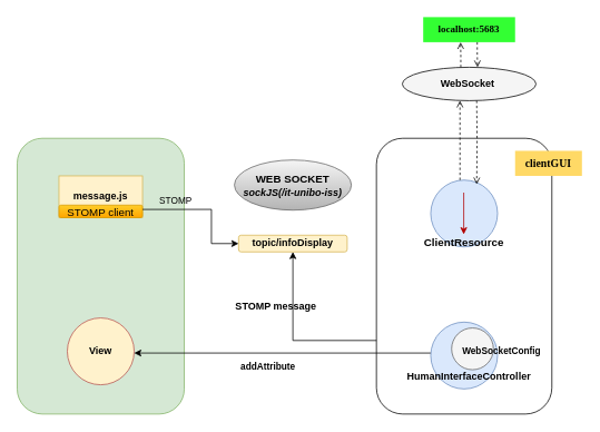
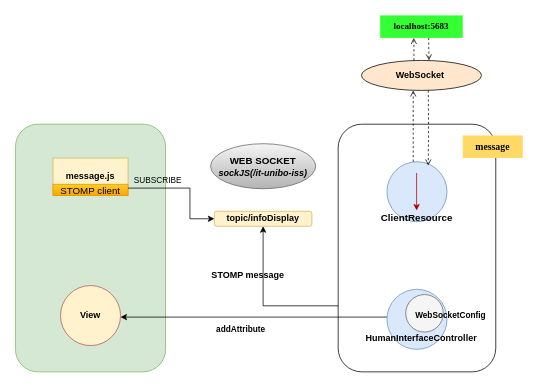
- <mxCell id="17" value="&lt;b style=&quot;font-size: 12px&quot;&gt;WebSocket&amp;nbsp;&lt;br&gt;&lt;/b&gt;" style="ellipse;whiteSpace=wrap;html=1;labelBackgroundColor=none;fontFamily=Helvetica;fontSize=11;fontColor=default;fillColor=#f5f5f5;" parent="1" vertex="1"><mxGeometry x="481" y="80" width="160" height="40" as="geometry" /></mxCell>
+ <mxCell id="17" value="&lt;b style=&quot;font-size: 12px&quot;&gt;WebSocket&amp;nbsp;&lt;br&gt;&lt;/b&gt;" style="ellipse;whiteSpace=wrap;html=1;labelBackgroundColor=none;fontFamily=Helvetica;fontSize=11;fontColor=default;fillColor=#FFE6CC;" parent="1" vertex="1"><mxGeometry x="481" y="80" width="160" height="40" as="geometry" /></mxCell>
- <mxCell id="15" value="&lt;b style=&quot;font-size: 13px;&quot;&gt;clientGUI&lt;/b&gt;" style="text;html=1;strokeColor=none;fillColor=#FFD966;align=center;verticalAlign=middle;whiteSpace=wrap;rounded=0;labelBackgroundColor=none;fontColor=#000000;fontSize=13;fontFamily=Lucida Console;" parent="1" vertex="1"><mxGeometry x="616" y="180" width="80" height="30" as="geometry" /></mxCell>
+ <mxCell id="15" value="&lt;b style=&quot;font-size: 13px;&quot;&gt;message&lt;/b&gt;" style="text;html=1;strokeColor=none;fillColor=#FFD966;align=center;verticalAlign=middle;whiteSpace=wrap;rounded=0;labelBackgroundColor=none;fontColor=#000000;fontSize=13;fontFamily=Lucida Console;" parent="1" vertex="1"><mxGeometry x="616" y="180" width="80" height="30" as="geometry" /></mxCell>
- <mxCell id="29" value="&lt;font style=&quot;font-size: 11px&quot;&gt;STOMP&lt;/font&gt;" style="text;html=1;strokeColor=none;fillColor=none;align=center;verticalAlign=middle;whiteSpace=wrap;rounded=0;" vertex="1" parent="1"><mxGeometry x="180" y="235" width="60" height="10" as="geometry" /></mxCell>
+ <mxCell id="29" value="&lt;font style=&quot;font-size: 11px&quot;&gt;SUBSCRIBE&lt;/font&gt;" style="text;html=1;strokeColor=none;fillColor=none;align=center;verticalAlign=middle;whiteSpace=wrap;rounded=0;" vertex="1" parent="1"><mxGeometry x="180" y="235" width="60" height="10" as="geometry" /></mxCell>
- <mxCell id="27" value="STOMP client" style="rounded=1;whiteSpace=wrap;html=1;labelBackgroundColor=none;fontFamily=Helvetica;fontSize=13;gradientColor=#ffa500;fillColor=#ffcd28;strokeColor=#d79b00;" vertex="1" parent="1"><mxGeometry x="70" y="245" width="100" height="15" as="geometry" /></mxCell>
+ <mxCell id="27" value="STOMP client" style="whiteSpace=wrap;html=1;labelBackgroundColor=none;fontFamily=Helvetica;fontSize=13;gradientColor=#ffa500;fillColor=#ffcd28;strokeColor=#d79b00;rounded=0;" vertex="1" parent="1"><mxGeometry x="70" y="245" width="100" height="15" as="geometry" /></mxCell>
